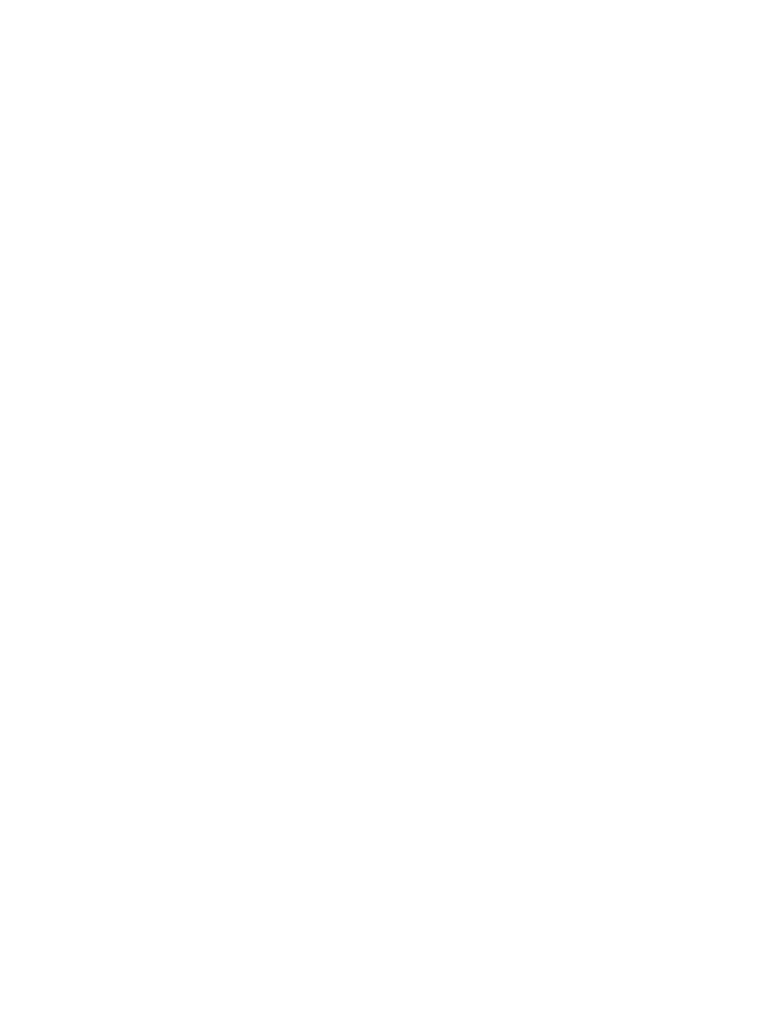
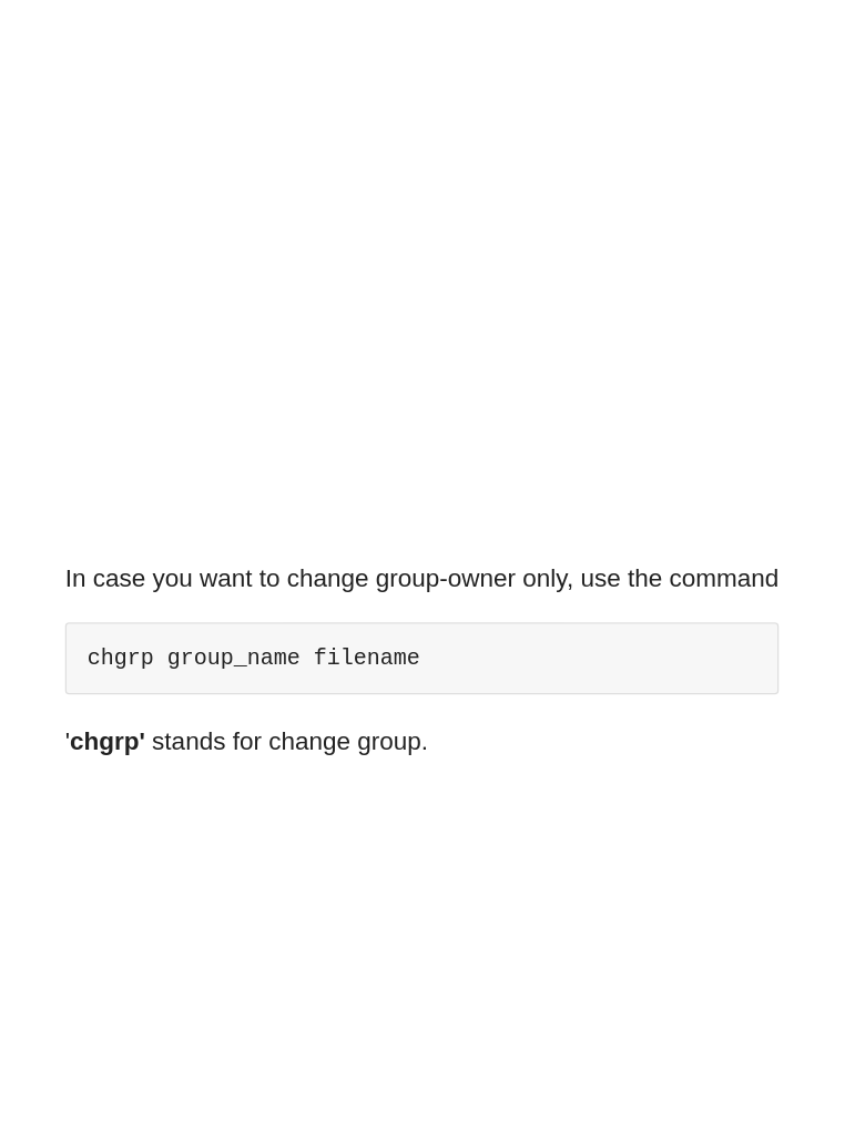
+ <mxCell id="4" value="&lt;p style=&quot;box-sizing: inherit; margin: 0px 0px 1.3rem; color: rgb(34, 34, 34); font-family: &amp;quot;source sans pro&amp;quot;, arial, sans-serif; font-size: 18px; font-style: normal; font-weight: 400; letter-spacing: normal; text-indent: 0px; text-transform: none; word-spacing: 0px; background-color: rgb(255, 255, 255);&quot;&gt;In case you want to change group-owner only, use the command&lt;/p&gt;&lt;p style=&quot;box-sizing: inherit; margin: 0px 0px 1.3rem; color: rgb(34, 34, 34); font-family: &amp;quot;source sans pro&amp;quot;, arial, sans-serif; font-size: 18px; font-style: normal; font-weight: 400; letter-spacing: normal; text-indent: 0px; text-transform: none; word-spacing: 0px; background-color: rgb(255, 255, 255);&quot;&gt;&lt;/p&gt;&lt;pre style=&quot;box-sizing: inherit; overflow: auto; margin: 0px 0px 1.5rem; padding: 0.938rem; font-size: 1rem; font-family: monaco, menlo, consolas, &amp;quot;courier new&amp;quot;, monospace; background: rgb(247, 247, 247); border: 1px solid rgba(0, 0, 0, 0.1); border-radius: 0.188rem; line-height: 20px; display: block; word-break: break-all; overflow-wrap: break-word; color: rgb(34, 34, 34); font-style: normal; font-weight: 400; letter-spacing: normal; text-indent: 0px; text-transform: none; word-spacing: 0px;&quot;&gt;chgrp group_name filename&lt;/pre&gt;&lt;p style=&quot;box-sizing: inherit; margin: 0px 0px 1.3rem; color: rgb(34, 34, 34); font-family: &amp;quot;source sans pro&amp;quot;, arial, sans-serif; font-size: 18px; font-style: normal; font-weight: 400; letter-spacing: normal; text-indent: 0px; text-transform: none; word-spacing: 0px; background-color: rgb(255, 255, 255);&quot;&gt;'&lt;strong style=&quot;box-sizing: inherit ; font-weight: bold&quot;&gt;chgrp'&lt;/strong&gt;&lt;span&gt;&amp;nbsp;&lt;/span&gt;stands for change group.&lt;/p&gt;" style="text;whiteSpace=wrap;html=1;" vertex="1" parent="1"><mxGeometry x="45" y="400" width="550" height="160" as="geometry" /></mxCell>
